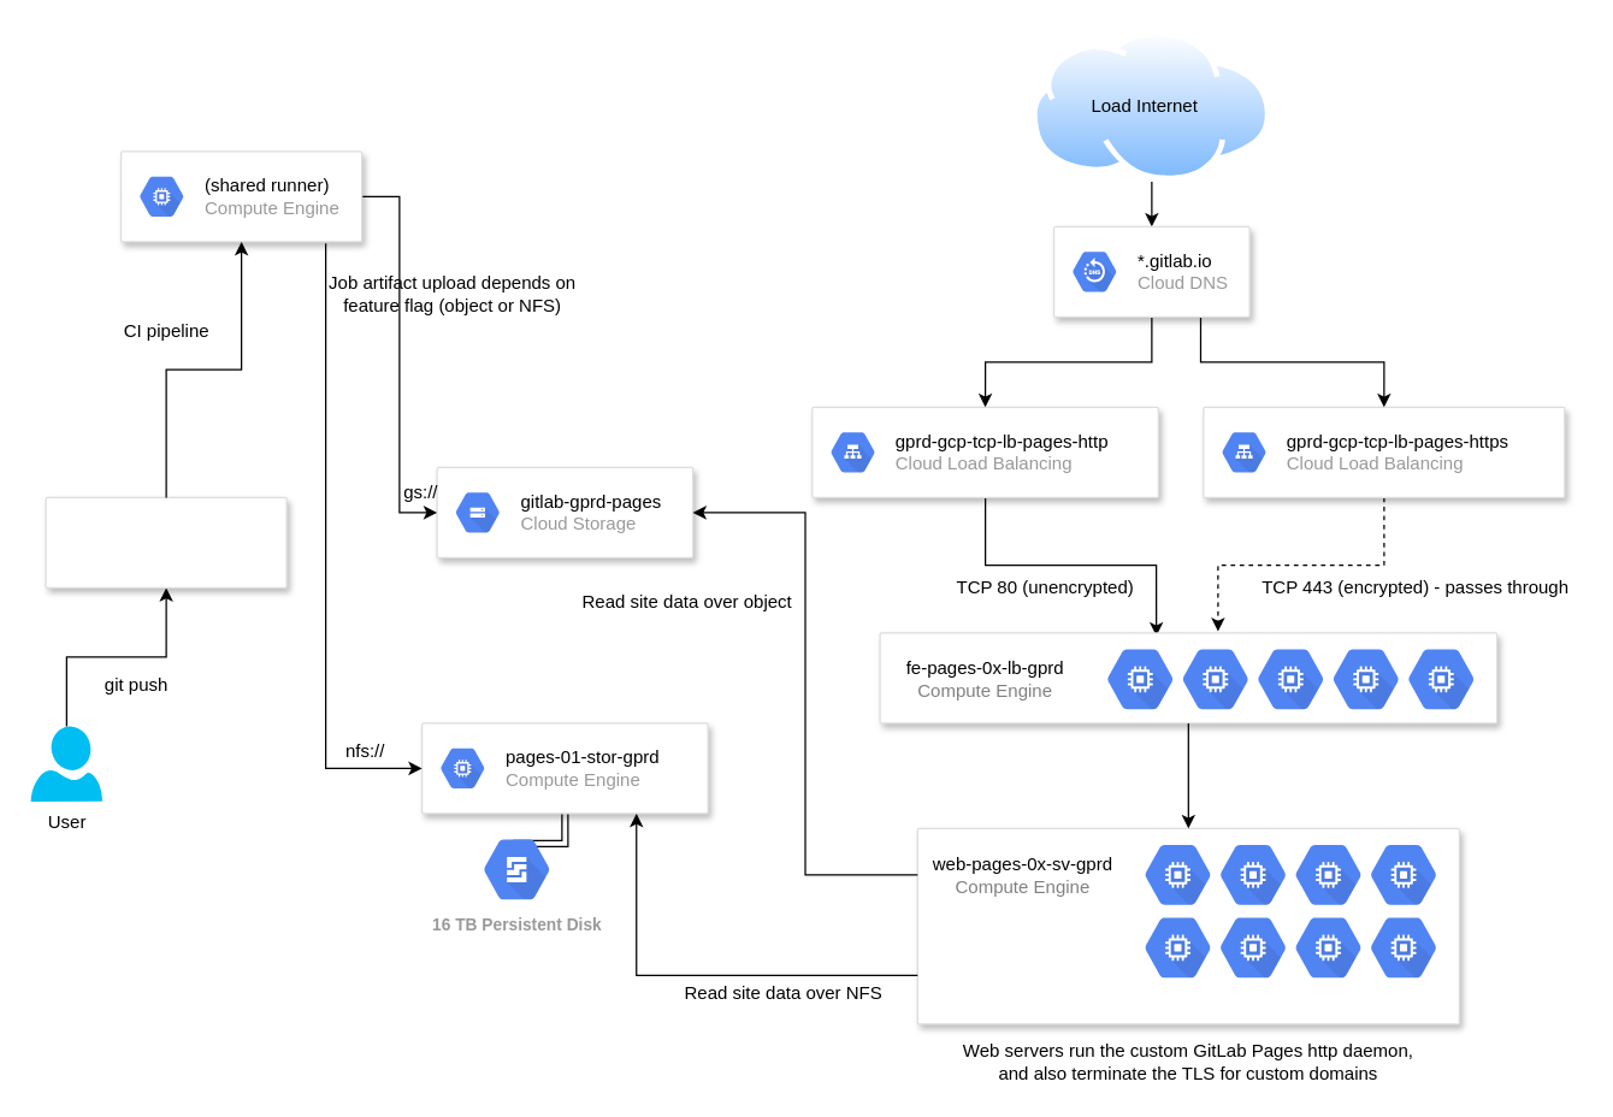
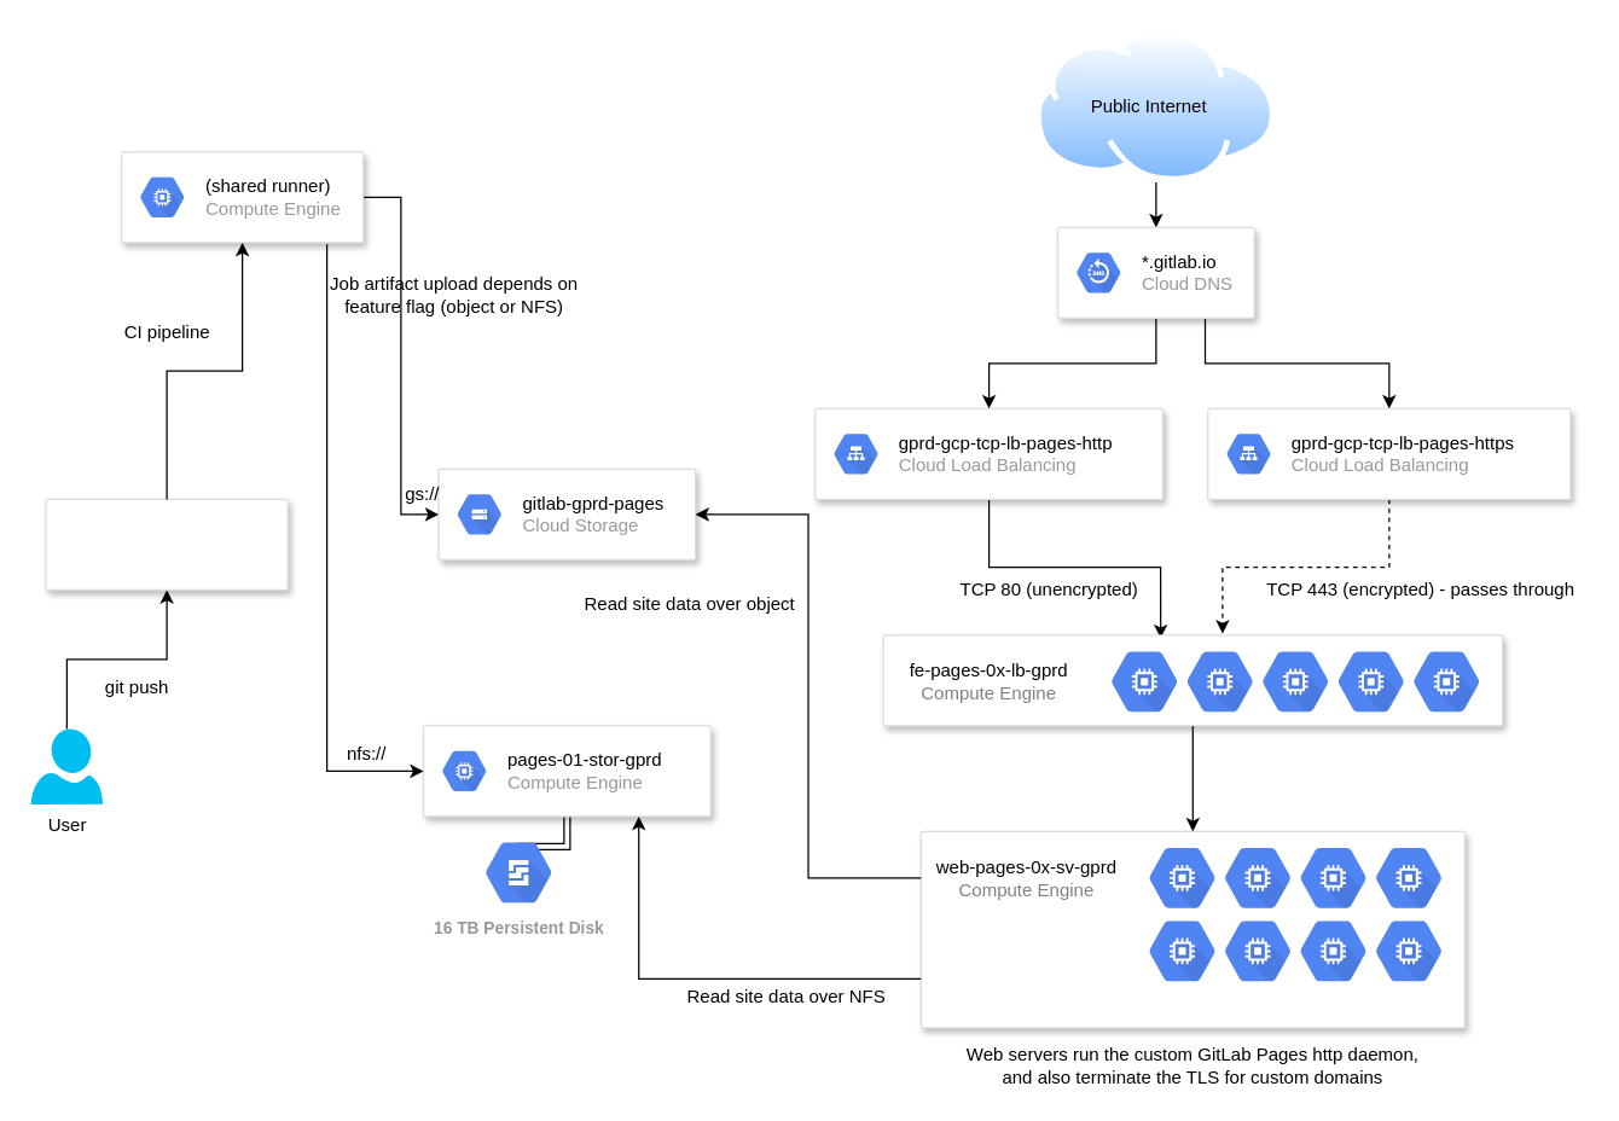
- <mxCell id="33" value="Load Internet" style="text;html=1;align=center;verticalAlign=middle;resizable=0;points=[];autosize=1;" vertex="1" parent="1"><mxGeometry x="710" y="60" width="100" height="20" as="geometry" /></mxCell>
+ <mxCell id="33" value="Public Internet" style="text;html=1;align=center;verticalAlign=middle;resizable=0;points=[];autosize=1;" vertex="1" parent="1"><mxGeometry x="710" y="60" width="100" height="20" as="geometry" /></mxCell>
